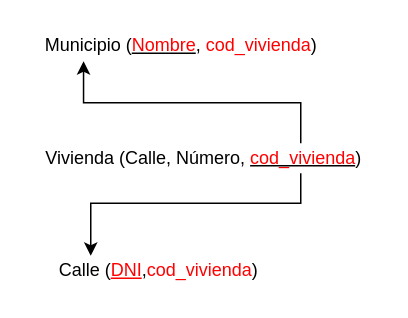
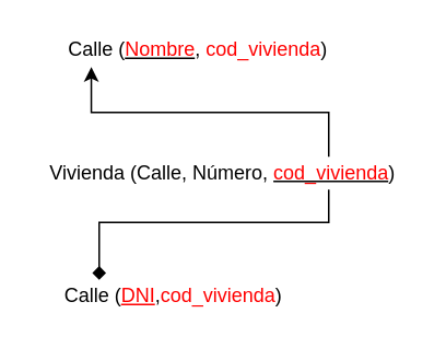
- <mxCell id="6" value="Municipio (&lt;u&gt;&lt;font color=&quot;#ff0000&quot;&gt;Nombre&lt;/font&gt;&lt;/u&gt;, &lt;font color=&quot;#ff0000&quot;&gt;cod_vivienda&lt;/font&gt;)" style="text;html=1;align=center;verticalAlign=middle;resizable=0;points=[];autosize=1;strokeColor=none;fillColor=none;" parent="1" vertex="1"><mxGeometry x="20" y="20" width="200" height="20" as="geometry" /></mxCell>
+ <mxCell id="6" value="Calle (&lt;u&gt;&lt;font color=&quot;#ff0000&quot;&gt;Nombre&lt;/font&gt;&lt;/u&gt;, &lt;font color=&quot;#ff0000&quot;&gt;cod_vivienda&lt;/font&gt;)" style="text;html=1;align=center;verticalAlign=middle;resizable=0;points=[];autosize=1;strokeColor=none;fillColor=none;" parent="1" vertex="1"><mxGeometry x="20" y="20" width="200" height="20" as="geometry" /></mxCell>
- <mxCell id="3" style="edgeStyle=orthogonalEdgeStyle;rounded=0;orthogonalLoop=1;jettySize=auto;html=1;" edge="1" parent="1" source="4" target="5"><mxGeometry relative="1" as="geometry"><Array as="points"><mxPoint x="200" y="135" /><mxPoint x="60" y="135" /></Array></mxGeometry></mxCell>
+ <mxCell id="3" style="edgeStyle=orthogonalEdgeStyle;rounded=0;orthogonalLoop=1;jettySize=auto;html=1;endArrow=diamond;" edge="1" parent="1" source="4" target="5"><mxGeometry relative="1" as="geometry"><Array as="points"><mxPoint x="200" y="135" /><mxPoint x="60" y="135" /></Array></mxGeometry></mxCell>
